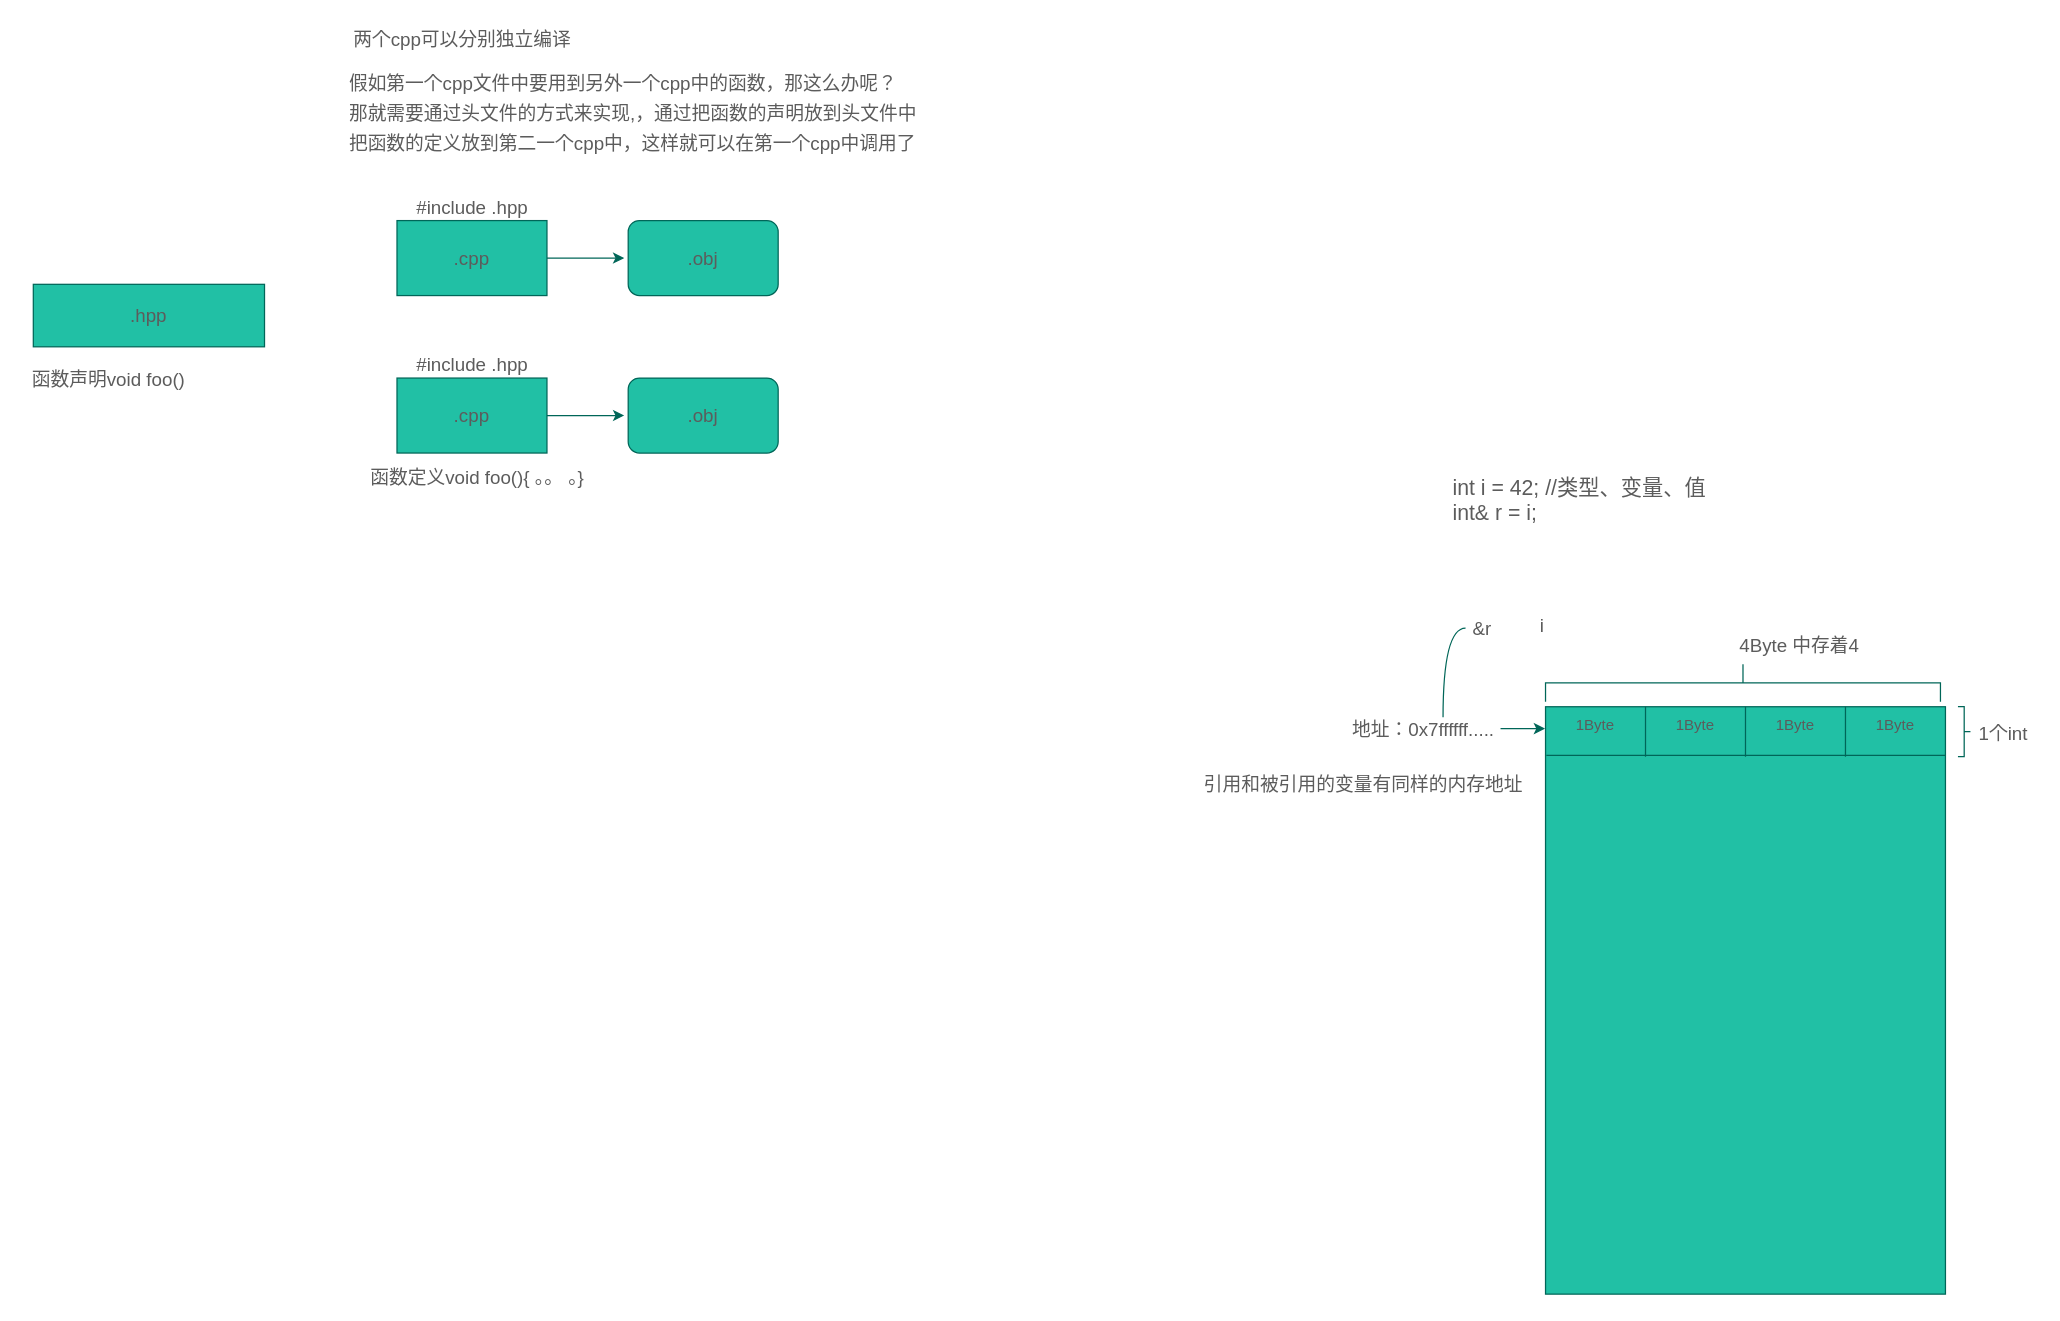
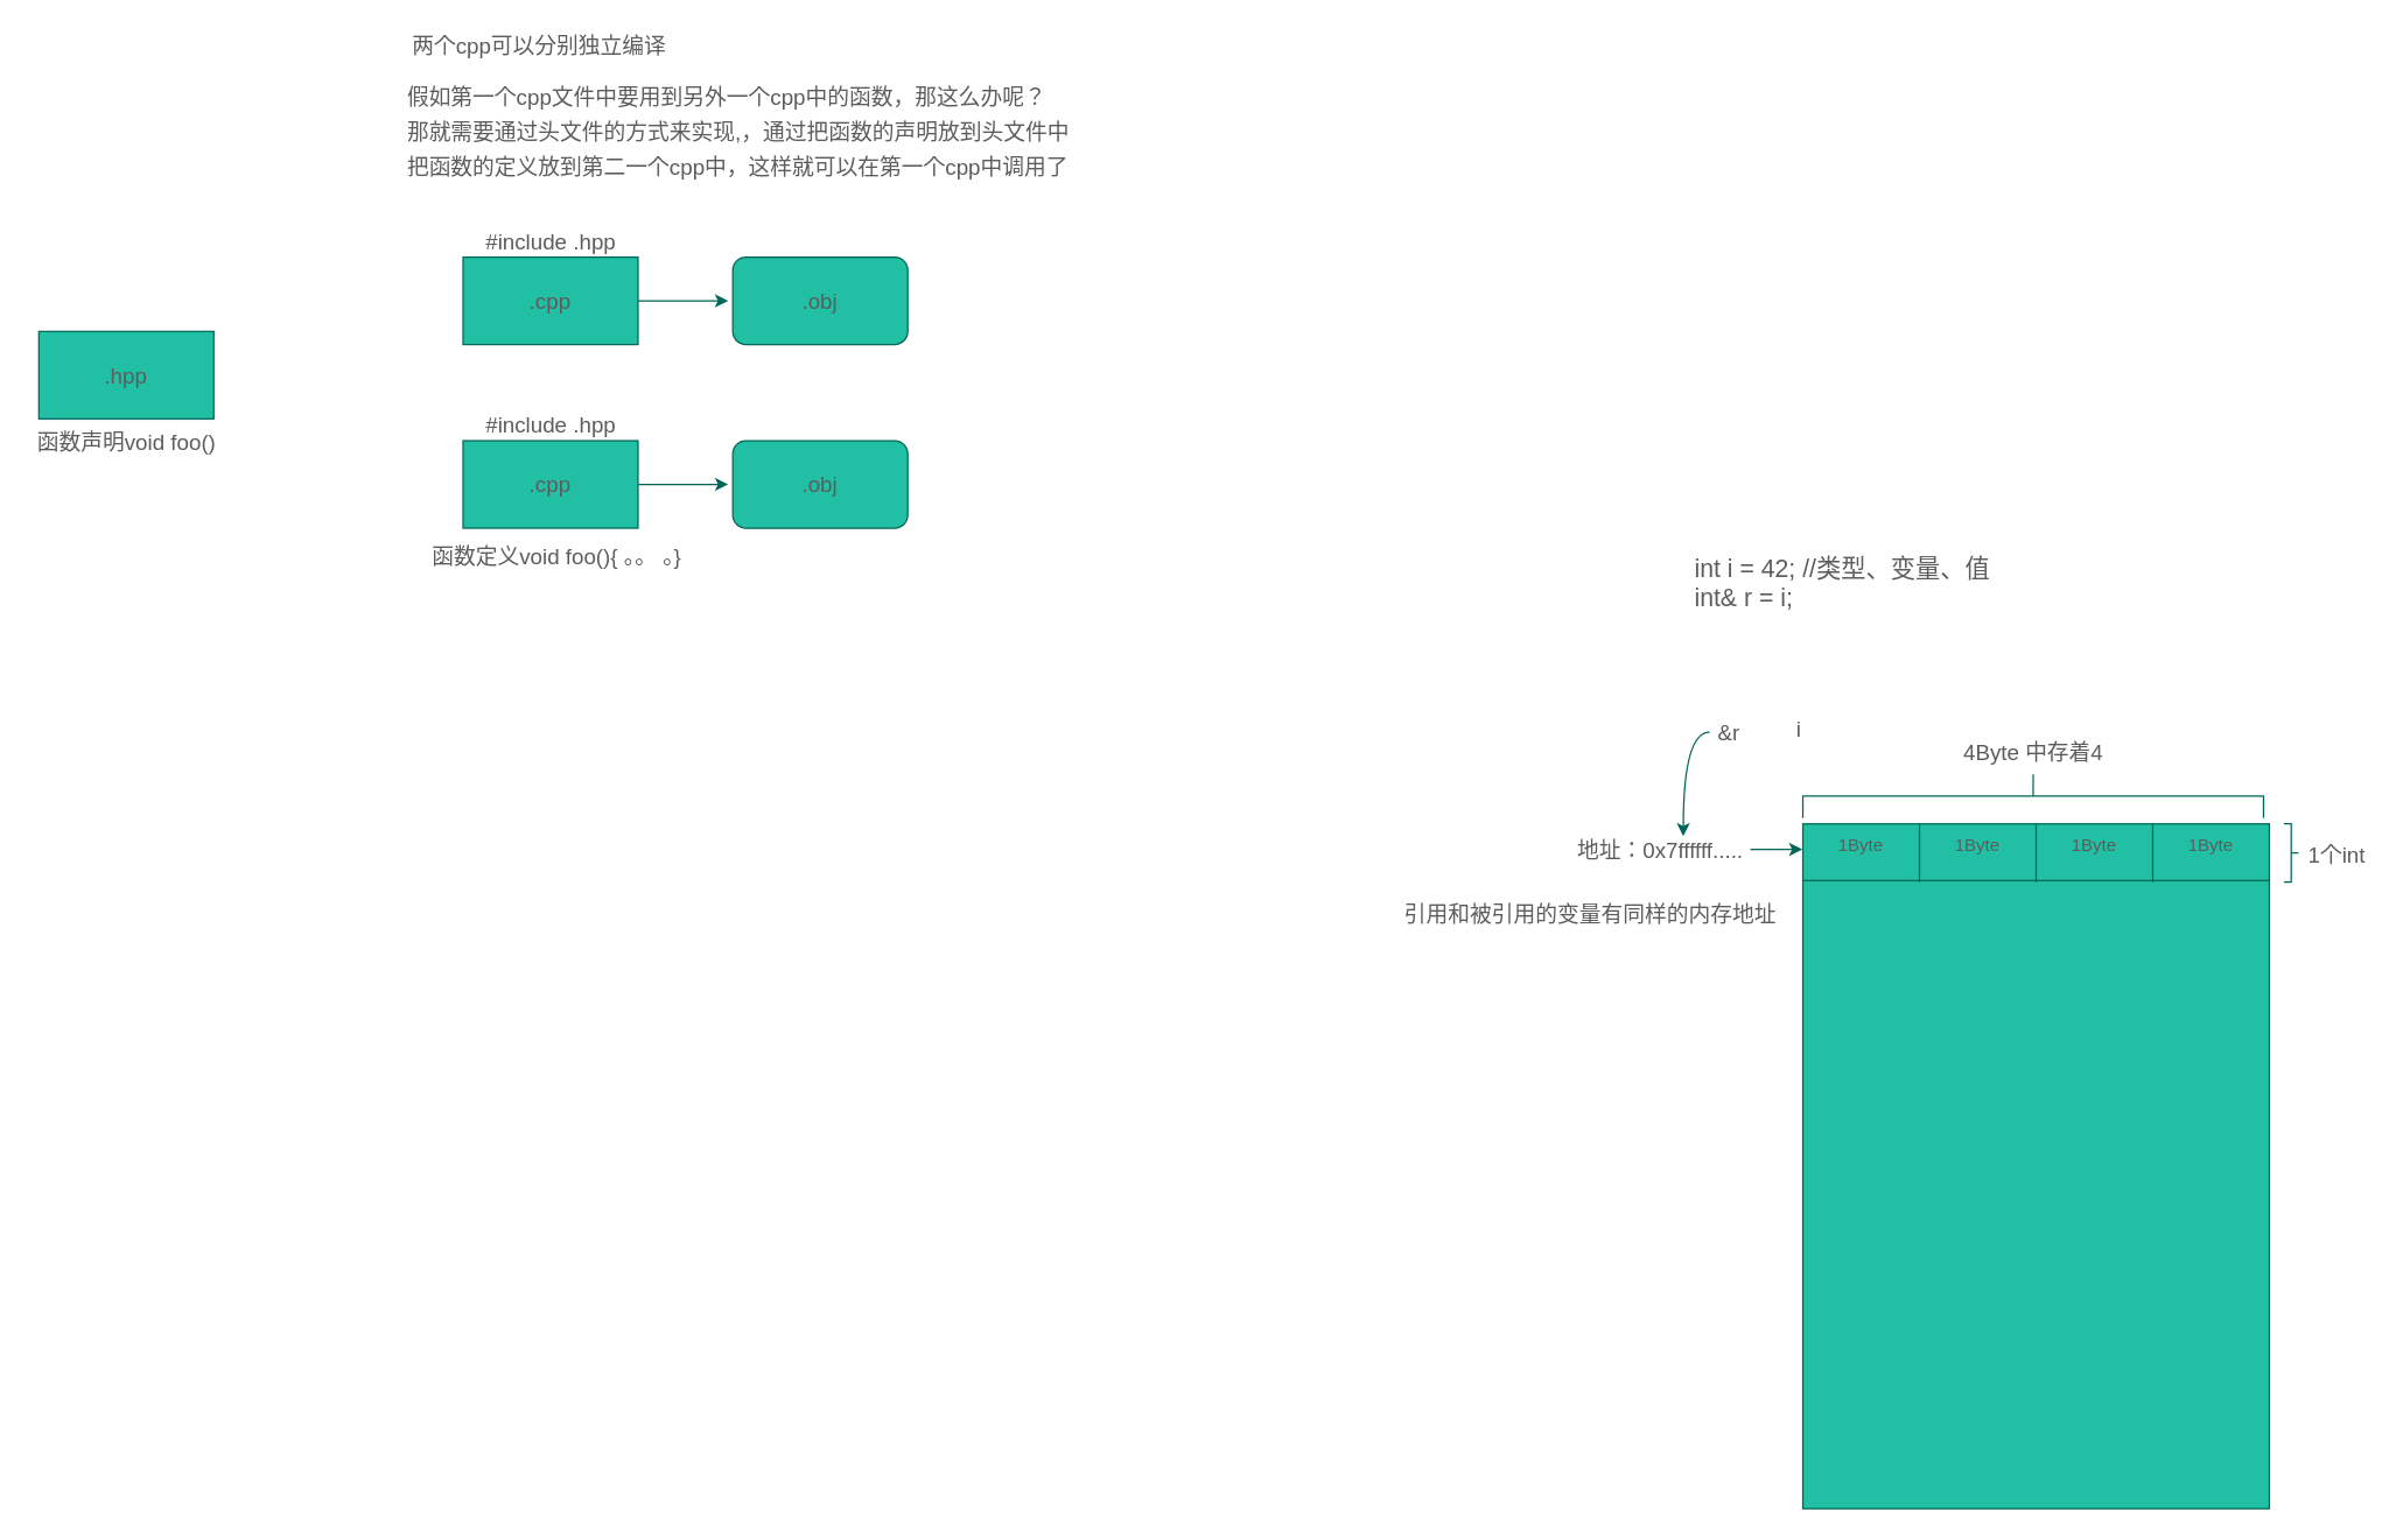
- <mxCell id="30" value=".hpp" style="whiteSpace=wrap;html=1;fontSize=15;fillColor=#21C0A5;strokeColor=#006658;fontColor=#5C5C5C;" vertex="1" parent="1"><mxGeometry x="26" y="227" width="185" height="50" as="geometry" /></mxCell>
+ <mxCell id="30" value=".hpp" style="whiteSpace=wrap;html=1;fontSize=15;fillColor=#21C0A5;strokeColor=#006658;fontColor=#5C5C5C;" vertex="1" parent="1"><mxGeometry x="26" y="227" width="120" height="60" as="geometry" /></mxCell>
- <mxCell id="16" value="&lt;font style=&quot;font-size: 15px&quot;&gt;4Byte 中存着4&amp;nbsp;&lt;/font&gt;" style="text;html=1;align=center;verticalAlign=middle;resizable=0;points=[];autosize=1;strokeColor=none;fillColor=none;rounded=0;fontColor=#5C5C5C;" vertex="1" parent="1"><mxGeometry x="1386" y="506" width="110" height="19" as="geometry" /></mxCell>
+ <mxCell id="16" value="&lt;font style=&quot;font-size: 15px&quot;&gt;4Byte 中存着4&amp;nbsp;&lt;/font&gt;" style="text;html=1;align=center;verticalAlign=middle;resizable=0;points=[];autosize=1;strokeColor=none;fillColor=none;rounded=0;fontColor=#5C5C5C;" vertex="1" parent="1"><mxGeometry x="1341" y="506" width="110" height="19" as="geometry" /></mxCell>
- <mxCell id="18" style="edgeStyle=orthogonalEdgeStyle;rounded=0;orthogonalLoop=1;jettySize=auto;html=1;entryX=0.629;entryY=0.026;entryDx=0;entryDy=0;entryPerimeter=0;fontSize=15;curved=1;strokeColor=#006658;fontColor=#5C5C5C;endArrow=none;" edge="1" parent="1" source="19" target="14"><mxGeometry relative="1" as="geometry"><Array as="points"><mxPoint x="1154" y="502" /></Array></mxGeometry></mxCell>
+ <mxCell id="18" style="edgeStyle=orthogonalEdgeStyle;rounded=0;orthogonalLoop=1;jettySize=auto;html=1;entryX=0.629;entryY=0.026;entryDx=0;entryDy=0;entryPerimeter=0;fontSize=15;curved=1;strokeColor=#006658;fontColor=#5C5C5C;" edge="1" parent="1" source="19" target="14"><mxGeometry relative="1" as="geometry"><Array as="points"><mxPoint x="1154" y="502" /></Array></mxGeometry></mxCell>
